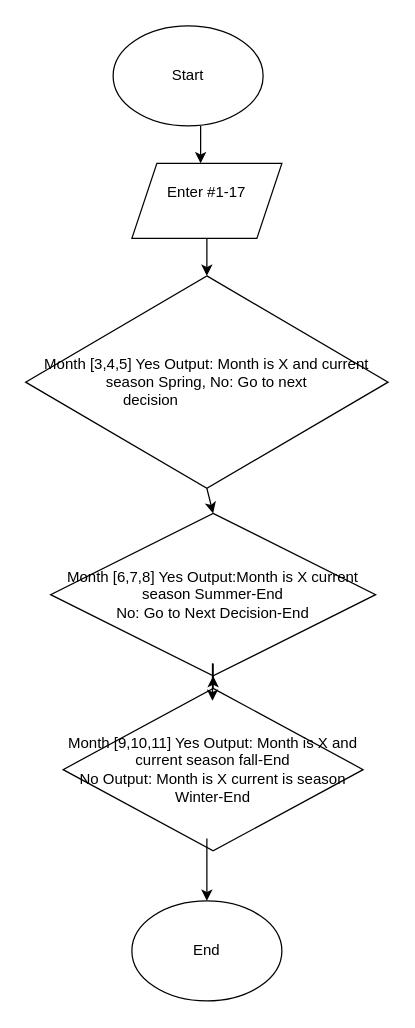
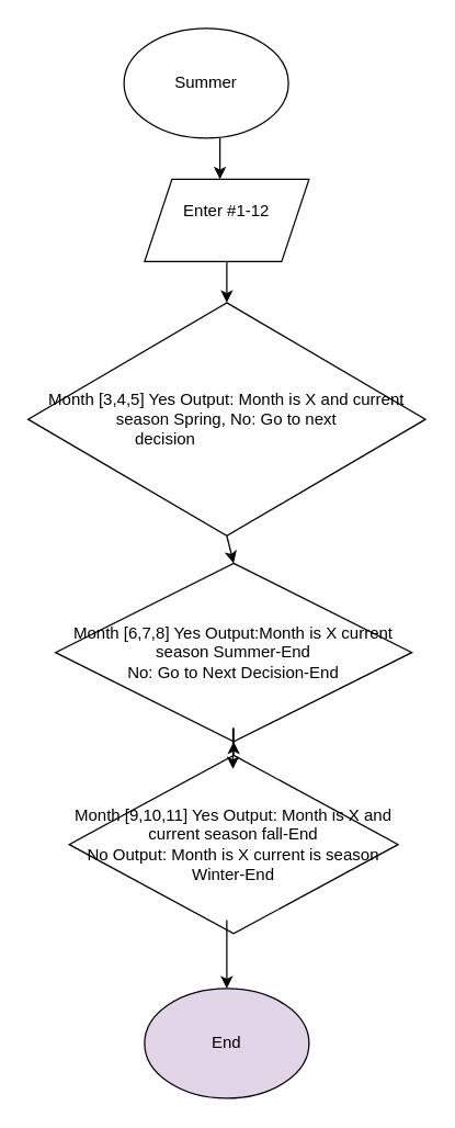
- <mxCell id="2" value="Start" style="ellipse;whiteSpace=wrap;html=1;" vertex="1" parent="1"><mxGeometry x="90" y="20" width="120" height="80" as="geometry" /></mxCell>
+ <mxCell id="2" value="Summer" style="ellipse;whiteSpace=wrap;html=1;" vertex="1" parent="1"><mxGeometry x="90" y="20" width="120" height="80" as="geometry" /></mxCell>
- <mxCell id="3" value="&lt;div&gt;Enter #1-17&lt;/div&gt;&lt;div&gt;&lt;br&gt;&lt;/div&gt;" style="shape=parallelogram;perimeter=parallelogramPerimeter;whiteSpace=wrap;html=1;fixedSize=1;" vertex="1" parent="1"><mxGeometry x="105" y="130" width="120" height="60" as="geometry" /></mxCell>
+ <mxCell id="3" value="&lt;div&gt;Enter #1-12&lt;/div&gt;&lt;div&gt;&lt;br&gt;&lt;/div&gt;" style="shape=parallelogram;perimeter=parallelogramPerimeter;whiteSpace=wrap;html=1;fixedSize=1;" vertex="1" parent="1"><mxGeometry x="105" y="130" width="120" height="60" as="geometry" /></mxCell>
- <mxCell id="8" value="End" style="ellipse;whiteSpace=wrap;html=1;" vertex="1" parent="1"><mxGeometry x="105" y="720" width="120" height="80" as="geometry" /></mxCell>
+ <mxCell id="8" value="End" style="ellipse;whiteSpace=wrap;html=1;fillColor=#e1d5e7;" vertex="1" parent="1"><mxGeometry x="105" y="720" width="120" height="80" as="geometry" /></mxCell>
